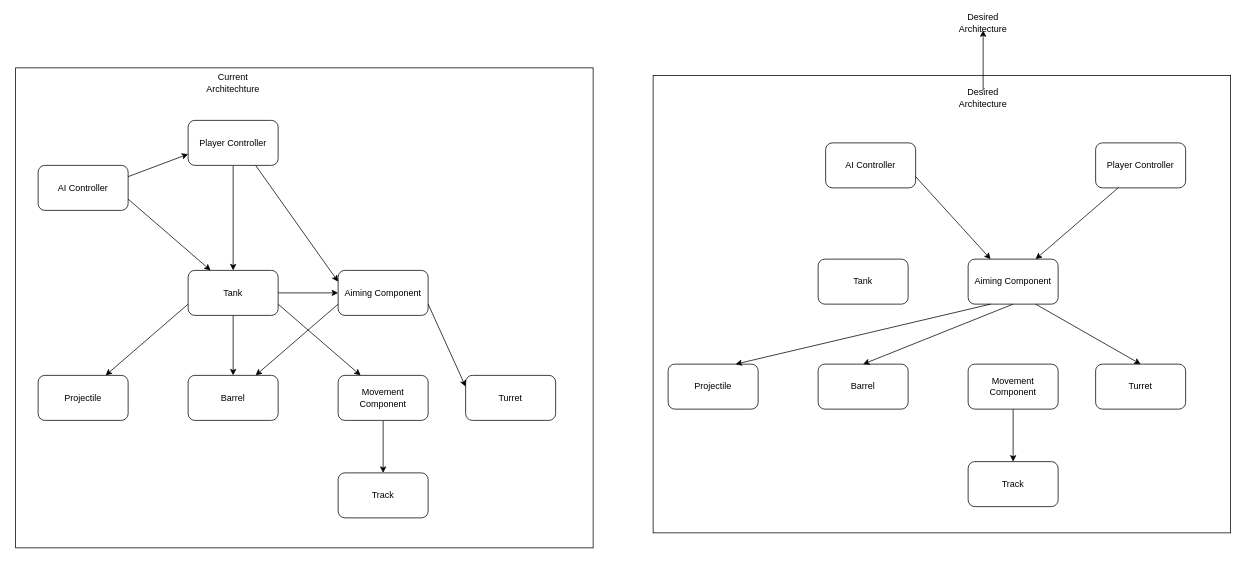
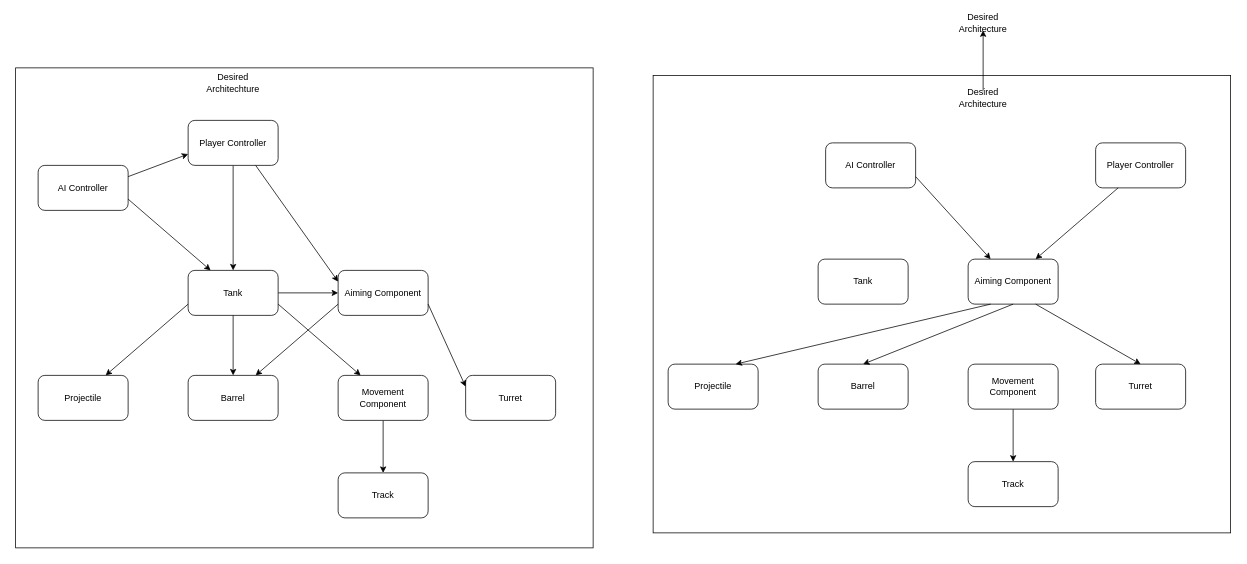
- <mxCell id="24" value="Current Architechture" style="text;html=1;strokeColor=none;fillColor=none;align=center;verticalAlign=middle;whiteSpace=wrap;rounded=0;" vertex="1" parent="1"><mxGeometry x="290" y="100" width="40" height="20" as="geometry" /></mxCell>
+ <mxCell id="24" value="Desired Architechture" style="text;html=1;strokeColor=none;fillColor=none;align=center;verticalAlign=middle;whiteSpace=wrap;rounded=0;" vertex="1" parent="1"><mxGeometry x="290" y="100" width="40" height="20" as="geometry" /></mxCell>
